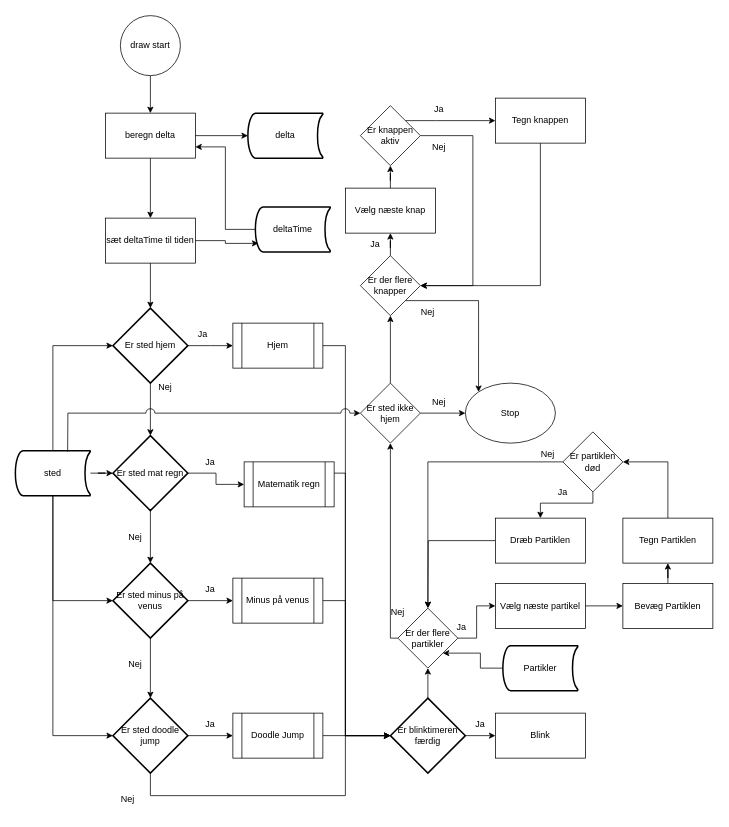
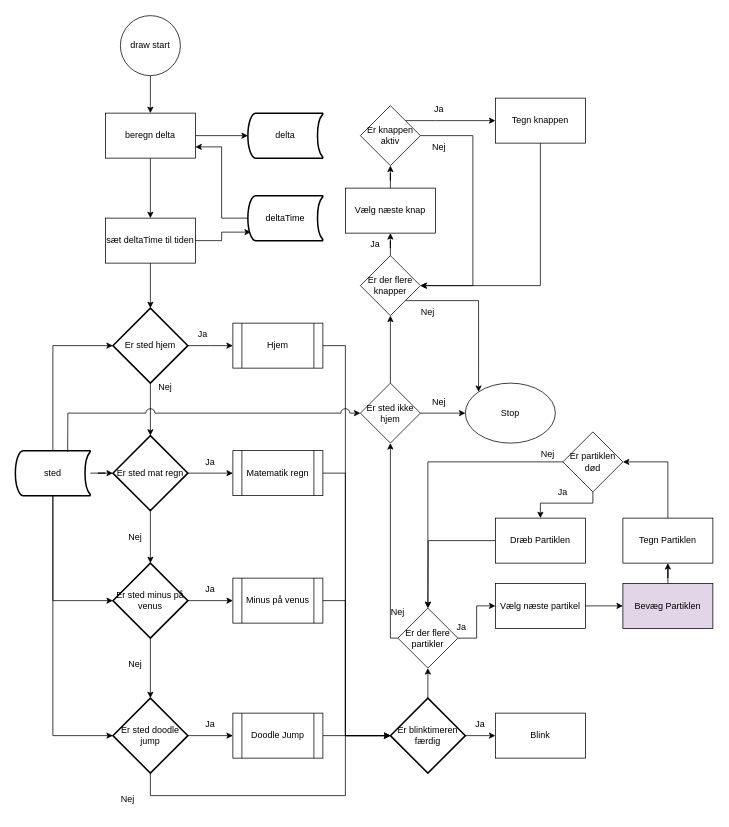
- <mxCell id="8" value="deltaTime" style="strokeWidth=2;html=1;shape=mxgraph.flowchart.stored_data;whiteSpace=wrap;" vertex="1" parent="1"><mxGeometry x="340" y="275" width="100" height="60" as="geometry" /></mxCell>
+ <mxCell id="8" value="deltaTime" style="strokeWidth=2;html=1;shape=mxgraph.flowchart.stored_data;whiteSpace=wrap;" vertex="1" parent="1"><mxGeometry x="330" y="260" width="100" height="60" as="geometry" /></mxCell>
- <mxCell id="34" value="Matematik regn" style="shape=process;whiteSpace=wrap;html=1;backgroundOutline=1;" vertex="1" parent="1"><mxGeometry x="325" y="615" width="120" height="60" as="geometry" /></mxCell>
+ <mxCell id="34" value="Matematik regn" style="shape=process;whiteSpace=wrap;html=1;backgroundOutline=1;" vertex="1" parent="1"><mxGeometry x="310" y="600" width="120" height="60" as="geometry" /></mxCell>
- <mxCell id="52" value="Bevæg Partiklen" style="rounded=0;whiteSpace=wrap;html=1;" vertex="1" parent="1"><mxGeometry x="830" y="777" width="120" height="60" as="geometry" /></mxCell>
+ <mxCell id="52" value="Bevæg Partiklen" style="rounded=0;whiteSpace=wrap;html=1;fillColor=#e1d5e7;" vertex="1" parent="1"><mxGeometry x="830" y="777" width="120" height="60" as="geometry" /></mxCell>
- <mxCell id="57" style="edgeStyle=orthogonalEdgeStyle;rounded=0;orthogonalLoop=1;jettySize=auto;html=1;entryX=1;entryY=1;entryDx=0;entryDy=0;" edge="1" parent="1" source="58" target="55"><mxGeometry relative="1" as="geometry" /></mxCell>
- <mxCell id="58" value="Partikler" style="strokeWidth=2;html=1;shape=mxgraph.flowchart.stored_data;whiteSpace=wrap;" vertex="1" parent="1"><mxGeometry x="670" y="860" width="100" height="60" as="geometry" /></mxCell>
